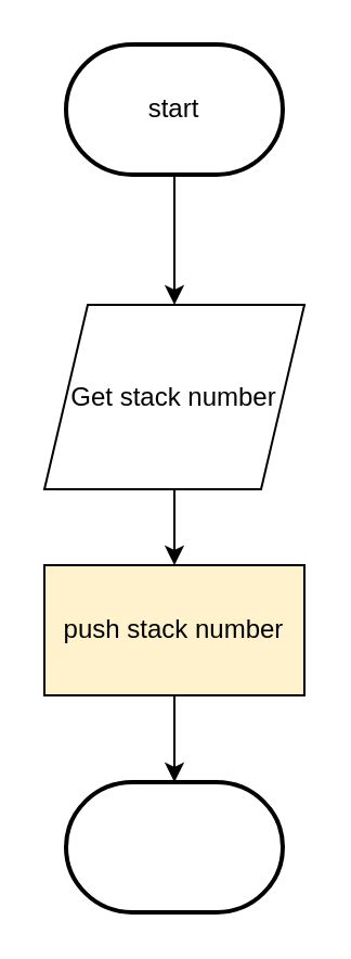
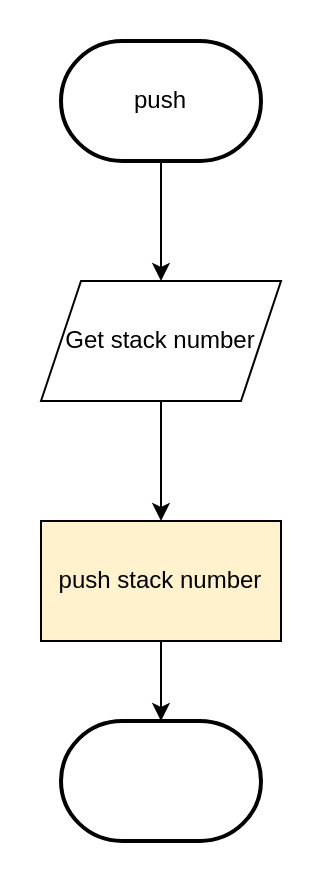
- <mxCell id="7" value="start" style="strokeWidth=2;html=1;shape=mxgraph.flowchart.terminator;whiteSpace=wrap;" vertex="1" parent="1"><mxGeometry x="30" y="20" width="100" height="60" as="geometry" /></mxCell>
+ <mxCell id="7" value="push" style="strokeWidth=2;html=1;shape=mxgraph.flowchart.terminator;whiteSpace=wrap;" vertex="1" parent="1"><mxGeometry x="30" y="20" width="100" height="60" as="geometry" /></mxCell>
- <mxCell id="4" value="Get stack number" style="shape=parallelogram;perimeter=parallelogramPerimeter;whiteSpace=wrap;html=1;fixedSize=1;" vertex="1" parent="1"><mxGeometry x="20" y="140" width="120" height="85" as="geometry" /></mxCell>
+ <mxCell id="4" value="Get stack number" style="shape=parallelogram;perimeter=parallelogramPerimeter;whiteSpace=wrap;html=1;fixedSize=1;" vertex="1" parent="1"><mxGeometry x="20" y="140" width="120" height="60" as="geometry" /></mxCell>
